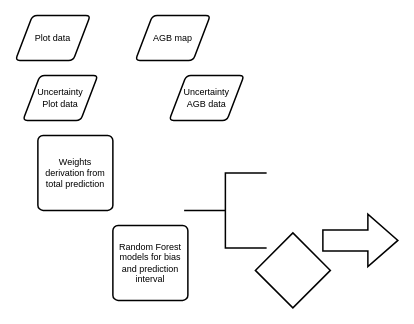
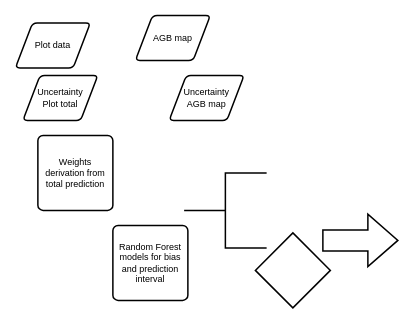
- <mxCell id="5" value="Plot data" style="shape=parallelogram;html=1;strokeWidth=2;perimeter=parallelogramPerimeter;whiteSpace=wrap;rounded=1;arcSize=12;size=0.23;" vertex="1" parent="1"><mxGeometry x="20" y="20" width="100" height="60" as="geometry" /></mxCell>
+ <mxCell id="5" value="Plot data" style="shape=parallelogram;html=1;strokeWidth=2;perimeter=parallelogramPerimeter;whiteSpace=wrap;rounded=1;arcSize=12;size=0.23;" vertex="1" parent="1"><mxGeometry x="20" y="30" width="100" height="60" as="geometry" /></mxCell>
- <mxCell id="2" value="Uncertainty&lt;br&gt;Plot data" style="shape=parallelogram;html=1;strokeWidth=2;perimeter=parallelogramPerimeter;whiteSpace=wrap;rounded=1;arcSize=12;size=0.23;" vertex="1" parent="1"><mxGeometry x="30" y="100" width="100" height="60" as="geometry" /></mxCell>
+ <mxCell id="2" value="Uncertainty&lt;br&gt;Plot total" style="shape=parallelogram;html=1;strokeWidth=2;perimeter=parallelogramPerimeter;whiteSpace=wrap;rounded=1;arcSize=12;size=0.23;" vertex="1" parent="1"><mxGeometry x="30" y="100" width="100" height="60" as="geometry" /></mxCell>
- <mxCell id="4" value="Uncertainty&lt;br&gt;AGB data" style="shape=parallelogram;html=1;strokeWidth=2;perimeter=parallelogramPerimeter;whiteSpace=wrap;rounded=1;arcSize=12;size=0.23;" vertex="1" parent="1"><mxGeometry x="225" y="100" width="100" height="60" as="geometry" /></mxCell>
+ <mxCell id="4" value="Uncertainty&lt;br&gt;AGB map" style="shape=parallelogram;html=1;strokeWidth=2;perimeter=parallelogramPerimeter;whiteSpace=wrap;rounded=1;arcSize=12;size=0.23;" vertex="1" parent="1"><mxGeometry x="225" y="100" width="100" height="60" as="geometry" /></mxCell>
